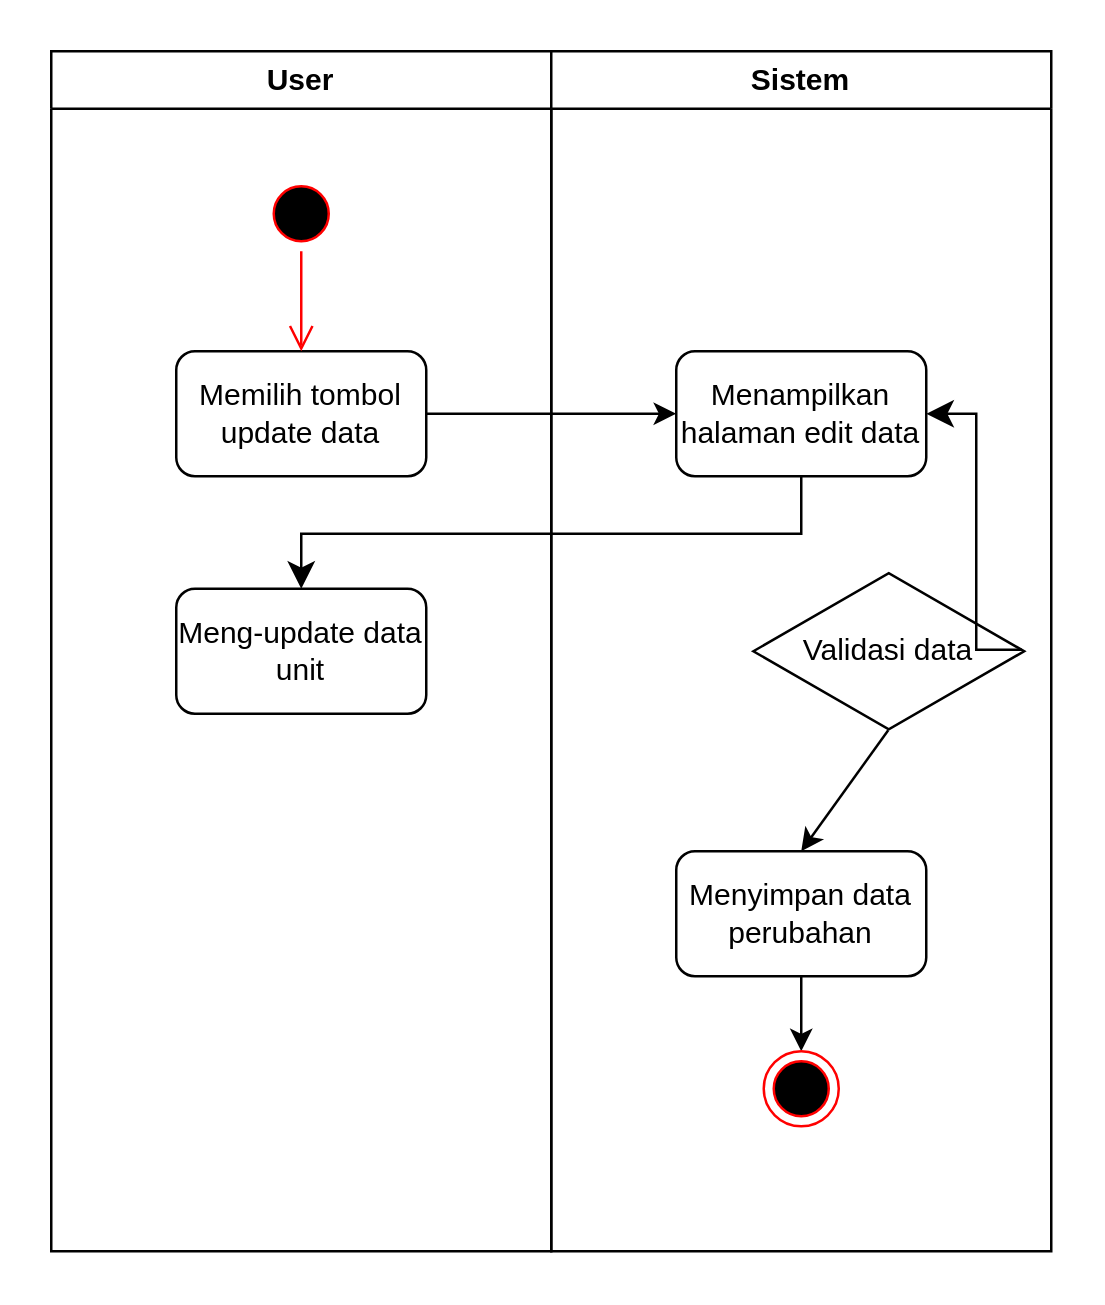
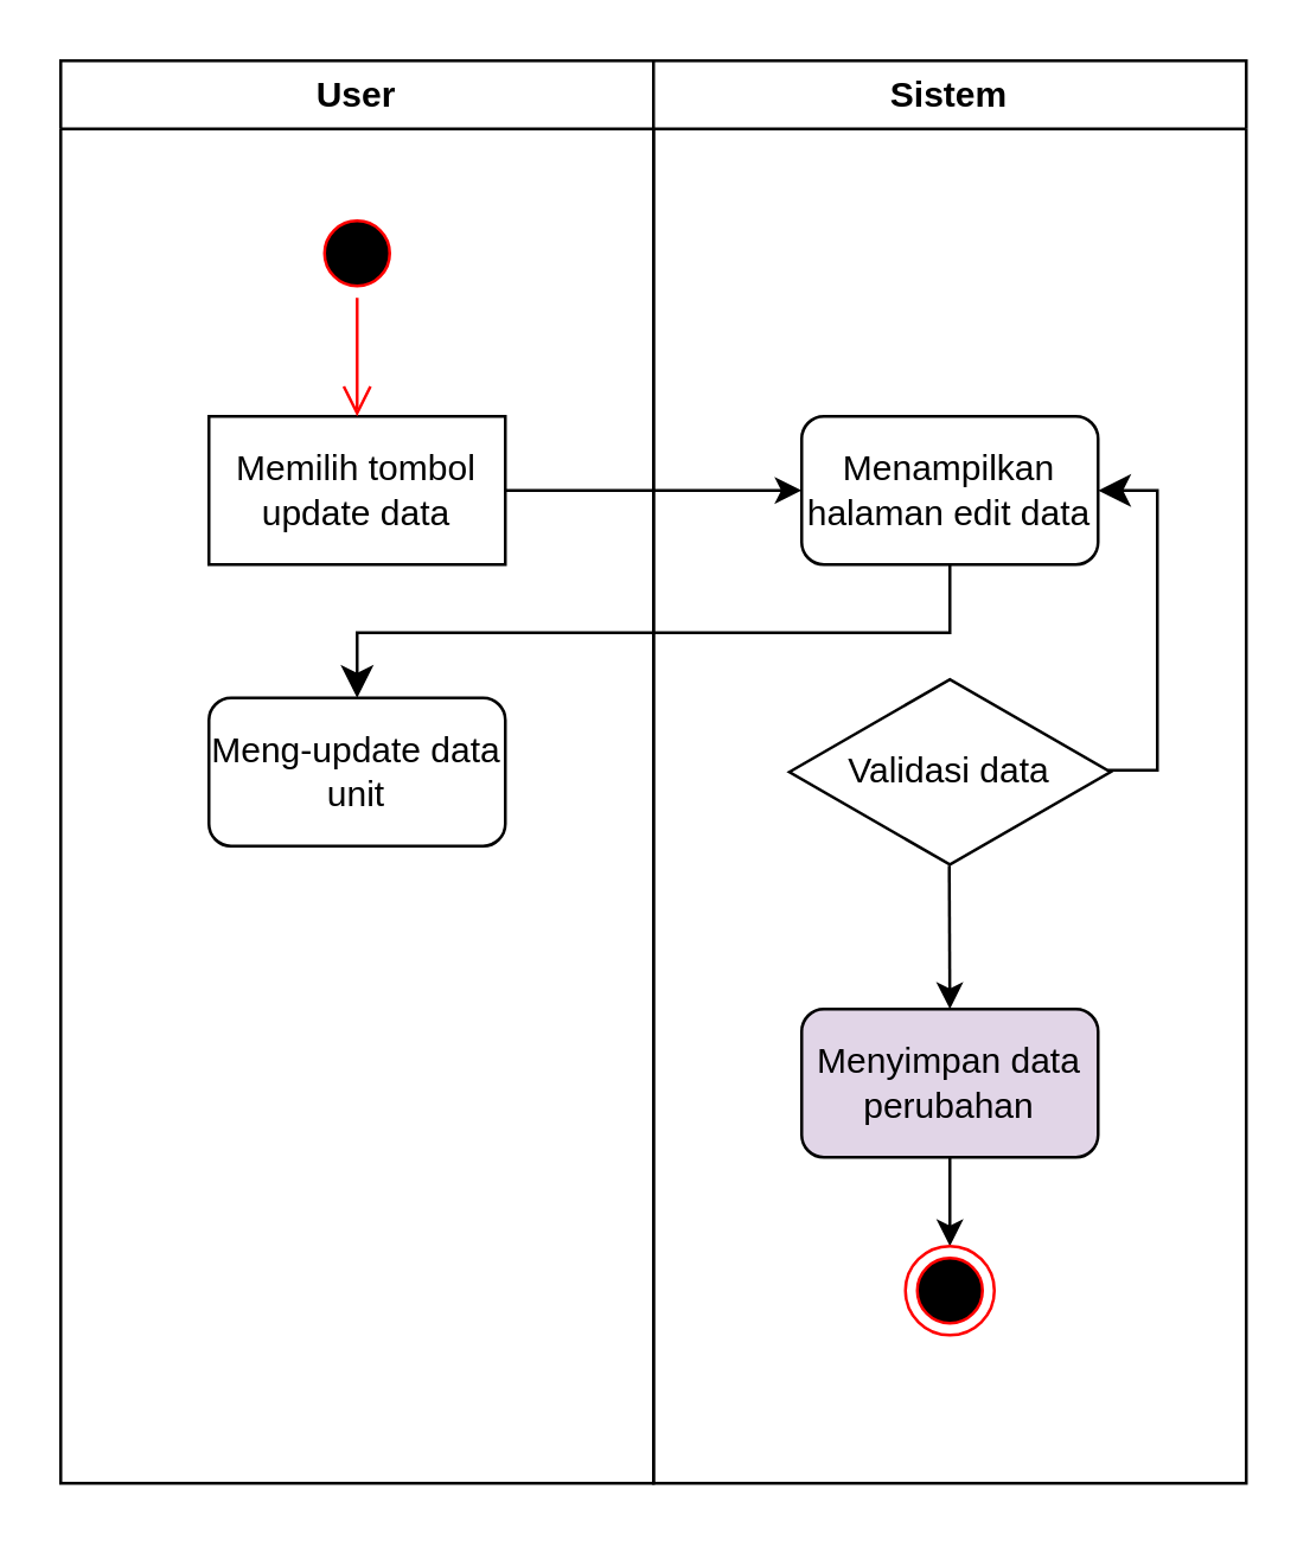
- <mxCell id="3" value="Memilih tombol update data" style="rounded=1;whiteSpace=wrap;html=1;" vertex="1" parent="2"><mxGeometry x="50" y="120" width="100" height="50" as="geometry" /></mxCell>
+ <mxCell id="3" value="Memilih tombol update data" style="whiteSpace=wrap;html=1;rounded=0;" vertex="1" parent="2"><mxGeometry x="50" y="120" width="100" height="50" as="geometry" /></mxCell>
- <mxCell id="10" value="Validasi data" style="html=1;whiteSpace=wrap;aspect=fixed;shape=isoRectangle;" vertex="1" parent="7"><mxGeometry x="80.84" y="207.5" width="108.33" height="65" as="geometry" /></mxCell>
+ <mxCell id="10" value="Validasi data" style="html=1;whiteSpace=wrap;aspect=fixed;shape=isoRectangle;" vertex="1" parent="7"><mxGeometry x="45.84" y="207.5" width="108.33" height="65" as="geometry" /></mxCell>
- <mxCell id="13" value="Menyimpan data perubahan" style="rounded=1;whiteSpace=wrap;html=1;" vertex="1" parent="7"><mxGeometry x="50" y="320" width="100" height="50" as="geometry" /></mxCell>
+ <mxCell id="13" value="Menyimpan data perubahan" style="rounded=1;whiteSpace=wrap;html=1;fillColor=#e1d5e7;" vertex="1" parent="7"><mxGeometry x="50" y="320" width="100" height="50" as="geometry" /></mxCell>
